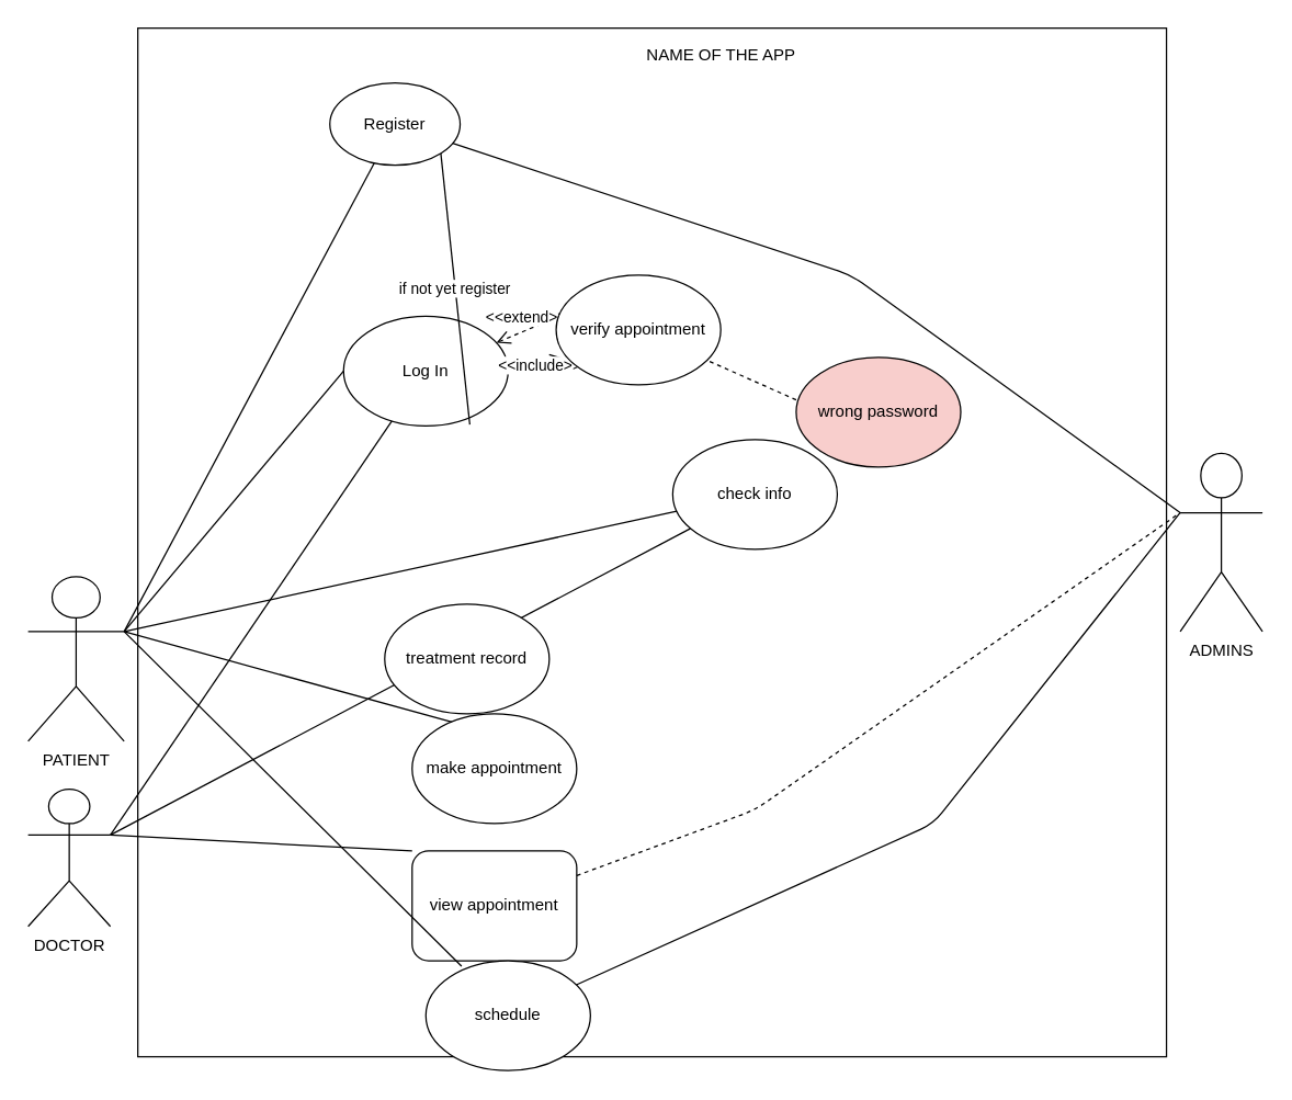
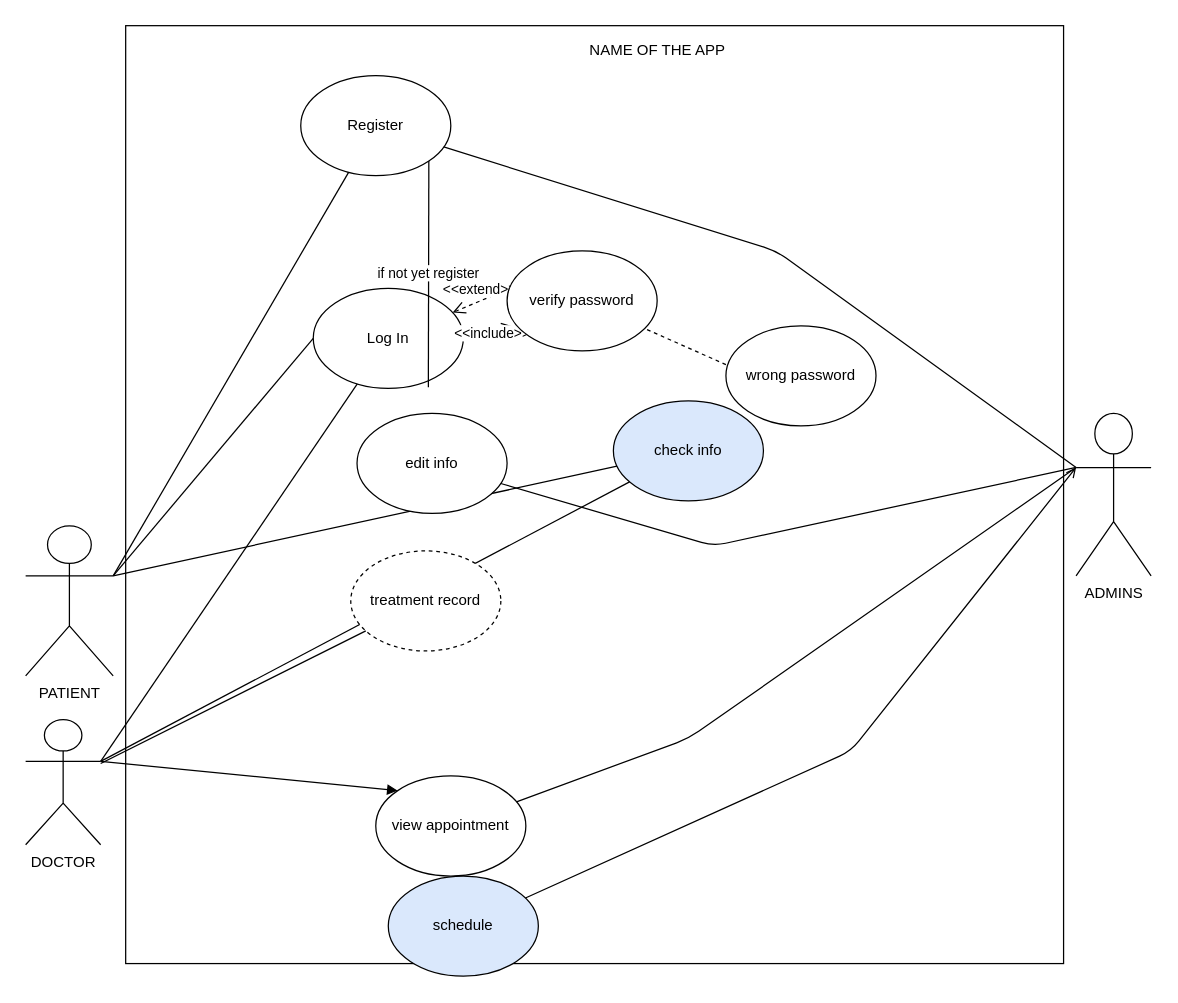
- <mxCell id="8" value="Register" style="ellipse;whiteSpace=wrap;html=1;" parent="1" vertex="1"><mxGeometry x="240" y="60" width="95" height="60" as="geometry" /></mxCell>
+ <mxCell id="8" value="Register" style="ellipse;whiteSpace=wrap;html=1;" parent="1" vertex="1"><mxGeometry x="240" y="60" width="120" height="80" as="geometry" /></mxCell>
- <mxCell id="29" value="verify appointment" style="ellipse;whiteSpace=wrap;html=1;" parent="1" vertex="1"><mxGeometry x="405" y="200" width="120" height="80" as="geometry" /></mxCell>
+ <mxCell id="29" value="verify password" style="ellipse;whiteSpace=wrap;html=1;" parent="1" vertex="1"><mxGeometry x="405" y="200" width="120" height="80" as="geometry" /></mxCell>
- <mxCell id="21" value="wrong password" style="ellipse;whiteSpace=wrap;html=1;fillColor=#f8cecc;" parent="1" vertex="1"><mxGeometry x="580" y="260" width="120" height="80" as="geometry" /></mxCell>
+ <mxCell id="21" value="wrong password" style="ellipse;whiteSpace=wrap;html=1;" parent="1" vertex="1"><mxGeometry x="580" y="260" width="120" height="80" as="geometry" /></mxCell>
- <mxCell id="18" value="check info" style="ellipse;whiteSpace=wrap;html=1;" parent="1" vertex="1"><mxGeometry x="490" y="320" width="120" height="80" as="geometry" /></mxCell>
+ <mxCell id="18" value="check info" style="ellipse;whiteSpace=wrap;html=1;fillColor=#dae8fc;" parent="1" vertex="1"><mxGeometry x="490" y="320" width="120" height="80" as="geometry" /></mxCell>
+ <mxCell id="20" value="edit info" style="ellipse;whiteSpace=wrap;html=1;" parent="1" vertex="1"><mxGeometry x="285" y="330" width="120" height="80" as="geometry" /></mxCell>
- <mxCell id="32" value="" style="endArrow=none;html=1;entryX=0;entryY=0.333;entryDx=0;entryDy=0;entryPerimeter=0;" edge="1" parent="1" source="28" target="6"><mxGeometry width="50" height="50" relative="1" as="geometry"><mxPoint x="460" y="590" as="sourcePoint" /><mxPoint x="510" y="540" as="targetPoint" /><Array as="points"><mxPoint x="680" y="600" /></Array></mxGeometry></mxCell>
+ <mxCell id="32" value="" style="endArrow=open;html=1;entryX=0;entryY=0.333;entryDx=0;entryDy=0;entryPerimeter=0;" edge="1" parent="1" source="28" target="6"><mxGeometry width="50" height="50" relative="1" as="geometry"><mxPoint x="460" y="590" as="sourcePoint" /><mxPoint x="510" y="540" as="targetPoint" /><Array as="points"><mxPoint x="680" y="600" /></Array></mxGeometry></mxCell>
+ <mxCell id="24" value="" style="endArrow=none;html=1;entryX=0;entryY=0.333;entryDx=0;entryDy=0;entryPerimeter=0;" parent="1" source="20" target="6" edge="1"><mxGeometry width="50" height="50" relative="1" as="geometry"><mxPoint x="380" y="380" as="sourcePoint" /><mxPoint x="430" y="330" as="targetPoint" /><Array as="points"><mxPoint x="570" y="436" /></Array></mxGeometry></mxCell>
- <mxCell id="26" value="treatment record" style="ellipse;whiteSpace=wrap;html=1;" vertex="1" parent="1"><mxGeometry x="280" y="440" width="120" height="80" as="geometry" /></mxCell>
+ <mxCell id="26" value="treatment record" style="ellipse;whiteSpace=wrap;html=1;dashed=1;" vertex="1" parent="1"><mxGeometry x="280" y="440" width="120" height="80" as="geometry" /></mxCell>
- <mxCell id="12" value="" style="endArrow=none;html=1;entryX=0.242;entryY=0.075;entryDx=0;entryDy=0;exitX=1;exitY=0.333;exitDx=0;exitDy=0;exitPerimeter=0;entryPerimeter=0;" parent="1" source="4" target="9" edge="1"><mxGeometry width="50" height="50" relative="1" as="geometry"><mxPoint x="110" y="540" as="sourcePoint" /><mxPoint x="350" y="530" as="targetPoint" /></mxGeometry></mxCell>
- <mxCell id="25" value="" style="endArrow=none;html=1;entryX=0;entryY=0.333;entryDx=0;entryDy=0;entryPerimeter=0;dashed=1;" parent="1" source="15" edge="1" target="6"><mxGeometry width="50" height="50" relative="1" as="geometry"><mxPoint x="380" y="470" as="sourcePoint" /><mxPoint x="750" y="350" as="targetPoint" /><Array as="points"><mxPoint x="550" y="590" /></Array></mxGeometry></mxCell>
+ <mxCell id="25" value="" style="endArrow=none;html=1;entryX=0;entryY=0.333;entryDx=0;entryDy=0;entryPerimeter=0;" parent="1" source="15" edge="1" target="6"><mxGeometry width="50" height="50" relative="1" as="geometry"><mxPoint x="380" y="470" as="sourcePoint" /><mxPoint x="750" y="350" as="targetPoint" /><Array as="points"><mxPoint x="550" y="590" /></Array></mxGeometry></mxCell>
+ <mxCell id="27" value="" style="endArrow=none;html=1;" edge="1" parent="1" source="5" target="26"><mxGeometry width="50" height="50" relative="1" as="geometry"><mxPoint x="390" y="500" as="sourcePoint" /><mxPoint x="440" y="450" as="targetPoint" /></mxGeometry></mxCell>
- <mxCell id="9" value="make appointment" style="ellipse;whiteSpace=wrap;html=1;" parent="1" vertex="1"><mxGeometry x="300" y="520" width="120" height="80" as="geometry" /></mxCell>
- <mxCell id="31" value="" style="endArrow=none;html=1;exitX=0.217;exitY=0.05;exitDx=0;exitDy=0;exitPerimeter=0;entryX=1;entryY=0.333;entryDx=0;entryDy=0;entryPerimeter=0;" edge="1" parent="1" source="28" target="4"><mxGeometry width="50" height="50" relative="1" as="geometry"><mxPoint x="460" y="590" as="sourcePoint" /><mxPoint x="510" y="540" as="targetPoint" /></mxGeometry></mxCell>
- <mxCell id="16" value="" style="endArrow=none;html=1;entryX=0;entryY=0;entryDx=0;entryDy=0;exitX=1;exitY=0.333;exitDx=0;exitDy=0;exitPerimeter=0;" parent="1" source="5" target="15" edge="1"><mxGeometry width="50" height="50" relative="1" as="geometry"><mxPoint x="90" y="640" as="sourcePoint" /><mxPoint x="349.04" y="556" as="targetPoint" /></mxGeometry></mxCell>
+ <mxCell id="16" value="" style="endArrow=block;html=1;entryX=0;entryY=0;entryDx=0;entryDy=0;exitX=1;exitY=0.333;exitDx=0;exitDy=0;exitPerimeter=0;" parent="1" source="5" target="15" edge="1"><mxGeometry width="50" height="50" relative="1" as="geometry"><mxPoint x="90" y="640" as="sourcePoint" /><mxPoint x="349.04" y="556" as="targetPoint" /></mxGeometry></mxCell>
- <mxCell id="15" value="view appointment" style="whiteSpace=wrap;html=1;rounded=1;" parent="1" vertex="1"><mxGeometry x="300" y="620" width="120" height="80" as="geometry" /></mxCell>
+ <mxCell id="15" value="view appointment" style="ellipse;whiteSpace=wrap;html=1;" parent="1" vertex="1"><mxGeometry x="300" y="620" width="120" height="80" as="geometry" /></mxCell>
- <mxCell id="28" value="schedule" style="ellipse;whiteSpace=wrap;html=1;" vertex="1" parent="1"><mxGeometry x="310" y="700" width="120" height="80" as="geometry" /></mxCell>
+ <mxCell id="28" value="schedule" style="ellipse;whiteSpace=wrap;html=1;fillColor=#dae8fc;" vertex="1" parent="1"><mxGeometry x="310" y="700" width="120" height="80" as="geometry" /></mxCell>
